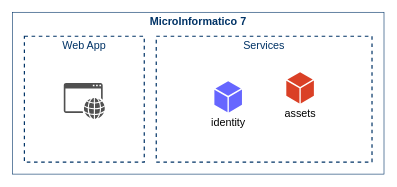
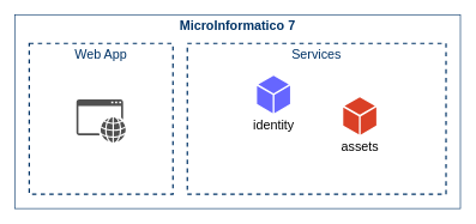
- <mxCell id="6" value="assets" style="pointerEvents=1;shadow=0;dashed=0;html=1;strokeColor=none;labelPosition=center;verticalLabelPosition=bottom;verticalAlign=top;outlineConnect=0;align=center;shape=mxgraph.office.concepts.node_generic;fillColor=#DA4026;labelBackgroundColor=#ffffff;fontFamily=Helvetica;fontSize=18;fontColor=#000000;" vertex="1" parent="4"><mxGeometry x="217" y="60" width="46" height="52" as="geometry" /></mxCell>
+ <mxCell id="6" value="assets" style="pointerEvents=1;shadow=0;dashed=0;html=1;strokeColor=none;labelPosition=center;verticalLabelPosition=bottom;verticalAlign=top;outlineConnect=0;align=center;shape=mxgraph.office.concepts.node_generic;fillColor=#DA4026;labelBackgroundColor=#ffffff;fontFamily=Helvetica;fontSize=18;fontColor=#000000;" vertex="1" parent="4"><mxGeometry x="217" y="75" width="46" height="52" as="geometry" /></mxCell>
- <mxCell id="5" value="identity" style="pointerEvents=1;shadow=0;dashed=0;html=1;strokeColor=none;labelPosition=center;verticalLabelPosition=bottom;verticalAlign=top;outlineConnect=0;align=center;shape=mxgraph.office.concepts.node_generic;fillColor=#6666FF;labelBackgroundColor=#ffffff;fontFamily=Helvetica;fontSize=18;fontColor=#000000;" vertex="1" parent="4"><mxGeometry x="97" y="75" width="46" height="52" as="geometry" /></mxCell>
+ <mxCell id="5" value="identity" style="pointerEvents=1;shadow=0;dashed=0;html=1;strokeColor=none;labelPosition=center;verticalLabelPosition=bottom;verticalAlign=top;outlineConnect=0;align=center;shape=mxgraph.office.concepts.node_generic;fillColor=#6666FF;labelBackgroundColor=#ffffff;fontFamily=Helvetica;fontSize=18;fontColor=#000000;" vertex="1" parent="4"><mxGeometry x="97" y="45" width="46" height="52" as="geometry" /></mxCell>
